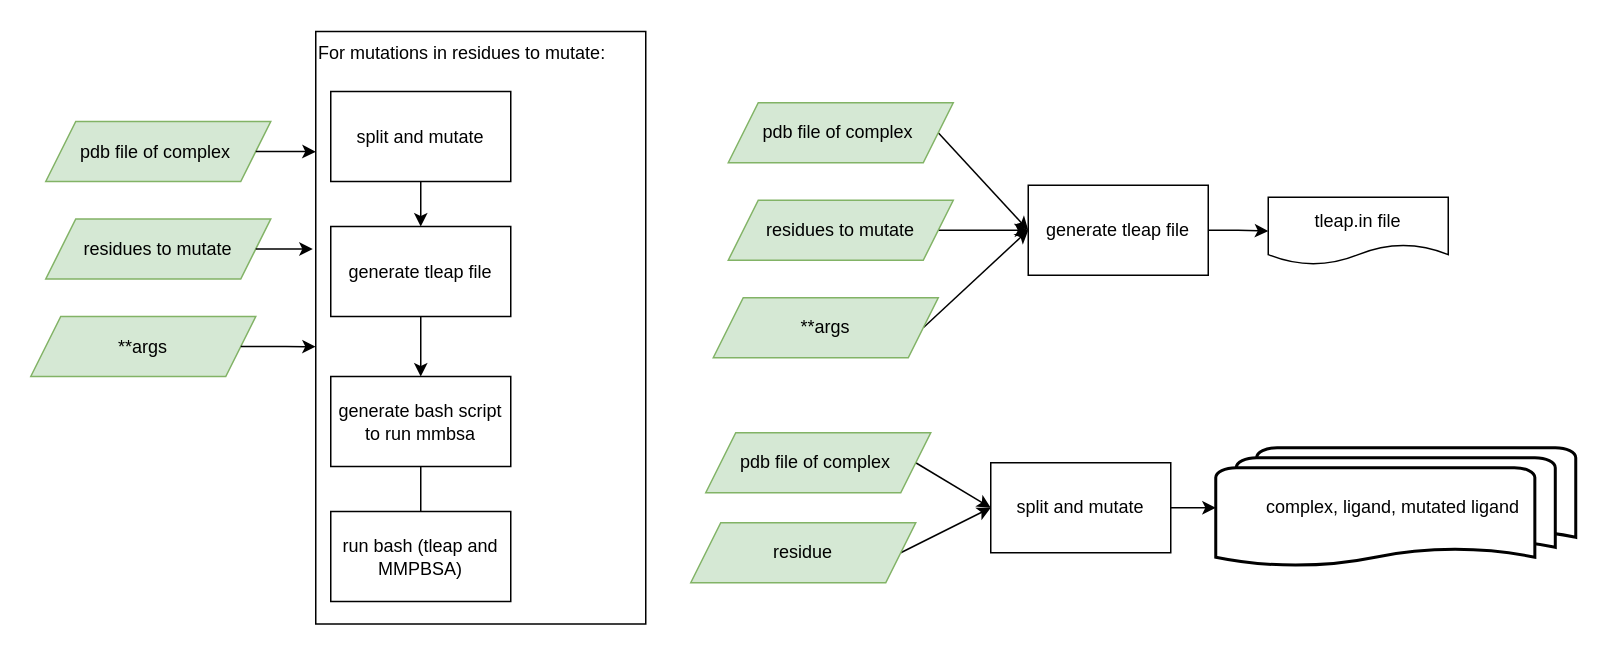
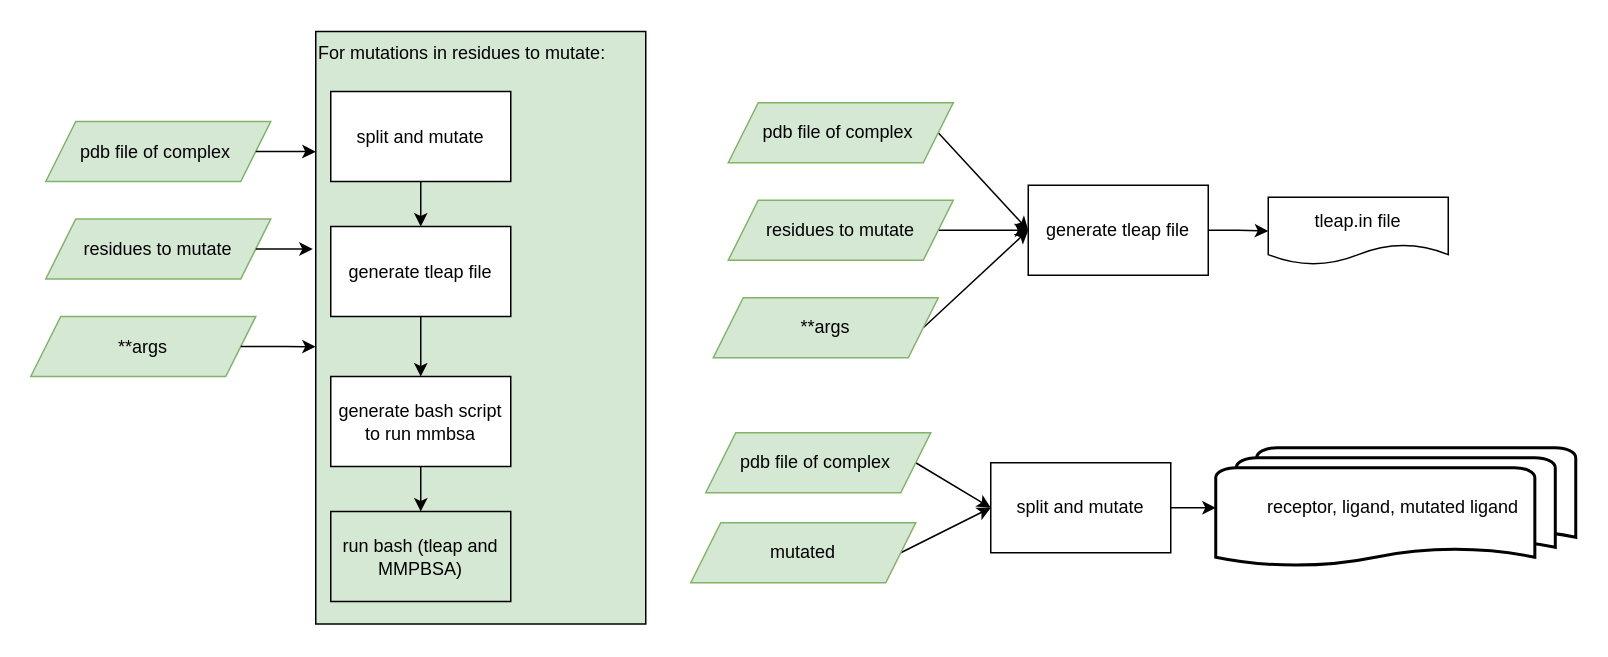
- <mxCell id="2" value="For mutations in residues to mutate:" style="rounded=0;whiteSpace=wrap;html=1;align=left;verticalAlign=top;" parent="1" vertex="1"><mxGeometry x="210" y="20.5" width="220" height="395" as="geometry" /></mxCell>
+ <mxCell id="2" value="For mutations in residues to mutate:" style="rounded=0;whiteSpace=wrap;html=1;align=left;verticalAlign=top;fillColor=#d5e8d4;" parent="1" vertex="1"><mxGeometry x="210" y="20.5" width="220" height="395" as="geometry" /></mxCell>
- <mxCell id="10" style="edgeStyle=orthogonalEdgeStyle;rounded=0;orthogonalLoop=1;jettySize=auto;html=1;exitX=0.5;exitY=1;exitDx=0;exitDy=0;entryX=0.5;entryY=0;entryDx=0;entryDy=0;endArrow=none;" parent="1" source="11" target="12" edge="1"><mxGeometry relative="1" as="geometry" /></mxCell>
+ <mxCell id="10" style="edgeStyle=orthogonalEdgeStyle;rounded=0;orthogonalLoop=1;jettySize=auto;html=1;exitX=0.5;exitY=1;exitDx=0;exitDy=0;entryX=0.5;entryY=0;entryDx=0;entryDy=0;" parent="1" source="11" target="12" edge="1"><mxGeometry relative="1" as="geometry" /></mxCell>
- <mxCell id="21" value="complex, ligand, mutated ligand&amp;nbsp;" style="strokeWidth=2;html=1;shape=mxgraph.flowchart.multi-document;whiteSpace=wrap;align=center;" parent="1" vertex="1"><mxGeometry x="810" y="298" width="240" height="80" as="geometry" /></mxCell>
+ <mxCell id="21" value="receptor, ligand, mutated ligand&amp;nbsp;" style="strokeWidth=2;html=1;shape=mxgraph.flowchart.multi-document;whiteSpace=wrap;align=center;" parent="1" vertex="1"><mxGeometry x="810" y="298" width="240" height="80" as="geometry" /></mxCell>
- <mxCell id="20" value="residue" style="shape=parallelogram;perimeter=parallelogramPerimeter;whiteSpace=wrap;html=1;fixedSize=1;fillColor=#d5e8d4;strokeColor=#82b366;" parent="1" vertex="1"><mxGeometry x="460" y="348" width="150" height="40" as="geometry" /></mxCell>
+ <mxCell id="20" value="mutated" style="shape=parallelogram;perimeter=parallelogramPerimeter;whiteSpace=wrap;html=1;fixedSize=1;fillColor=#d5e8d4;strokeColor=#82b366;" parent="1" vertex="1"><mxGeometry x="460" y="348" width="150" height="40" as="geometry" /></mxCell>
- <mxCell id="12" value="run bash (tleap and MMPBSA)" style="rounded=0;whiteSpace=wrap;html=1;" parent="1" vertex="1"><mxGeometry x="220" y="340.5" width="120" height="60" as="geometry" /></mxCell>
+ <mxCell id="12" value="run bash (tleap and MMPBSA)" style="rounded=0;whiteSpace=wrap;html=1;fillColor=#d5e8d4;" parent="1" vertex="1"><mxGeometry x="220" y="340.5" width="120" height="60" as="geometry" /></mxCell>
